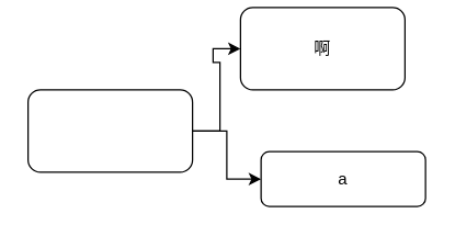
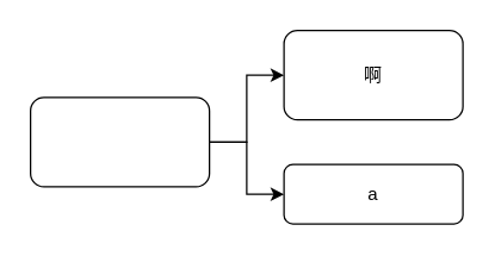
- <mxCell id="5" value="啊" style="rounded=1;whiteSpace=wrap;html=1;" parent="1" vertex="1"><mxGeometry x="175" y="5" width="120" height="60" as="geometry" /></mxCell>
+ <mxCell id="5" value="啊" style="rounded=1;whiteSpace=wrap;html=1;" parent="1" vertex="1"><mxGeometry x="190" y="20" width="120" height="60" as="geometry" /></mxCell>
